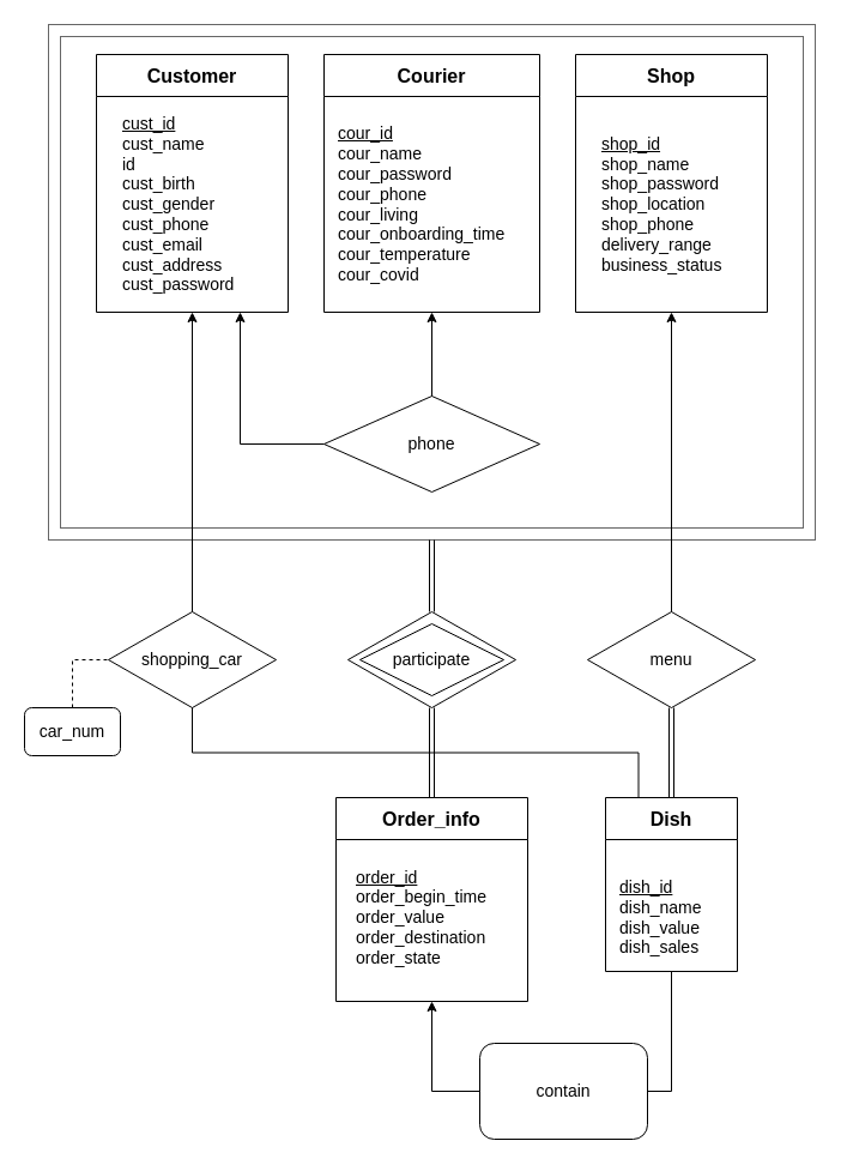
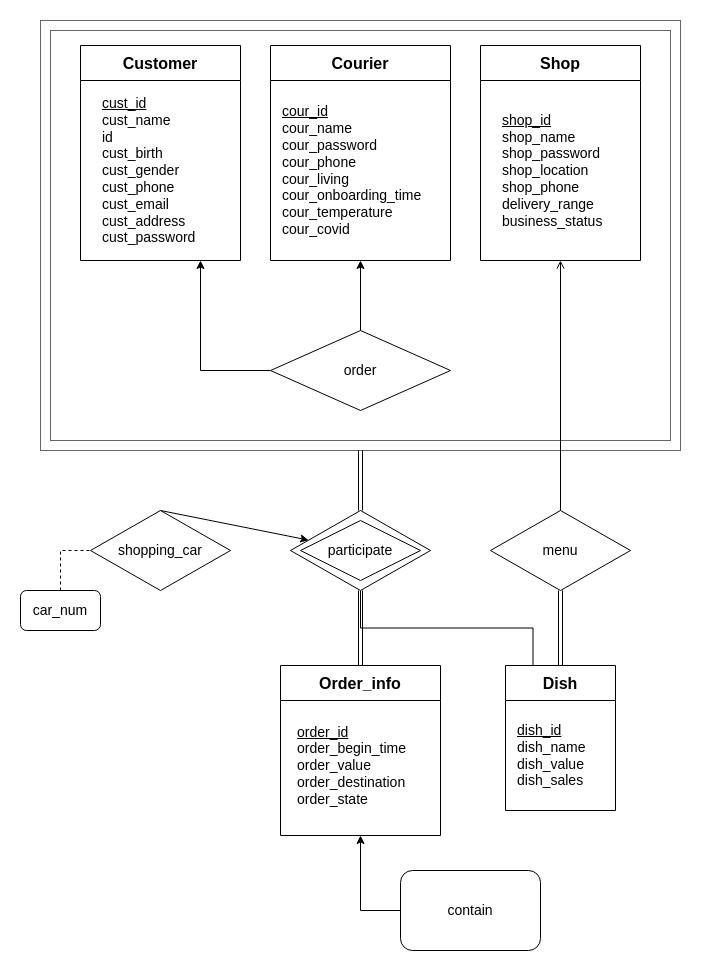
- <mxCell id="22" value="" style="endArrow=classic;html=1;rounded=0;fontSize=14;entryX=0.5;entryY=1;entryDx=0;entryDy=0;exitX=0.5;exitY=0;exitDx=0;exitDy=0;" edge="1" parent="1" source="20" target="6"><mxGeometry width="50" height="50" relative="1" as="geometry"><mxPoint x="560" y="480" as="sourcePoint" /><mxPoint x="570" y="270" as="targetPoint" /></mxGeometry></mxCell>
+ <mxCell id="22" value="" style="endArrow=open;html=1;rounded=0;fontSize=14;entryX=0.5;entryY=1;entryDx=0;entryDy=0;exitX=0.5;exitY=0;exitDx=0;exitDy=0;" edge="1" parent="1" source="20" target="6"><mxGeometry width="50" height="50" relative="1" as="geometry"><mxPoint x="560" y="480" as="sourcePoint" /><mxPoint x="570" y="270" as="targetPoint" /></mxGeometry></mxCell>
- <mxCell id="14" value="phone" style="rhombus;whiteSpace=wrap;html=1;fontSize=14;" vertex="1" parent="1"><mxGeometry x="270" y="330" width="180" height="80" as="geometry" /></mxCell>
+ <mxCell id="14" value="order" style="rhombus;whiteSpace=wrap;html=1;fontSize=14;" vertex="1" parent="1"><mxGeometry x="270" y="330" width="180" height="80" as="geometry" /></mxCell>
- <mxCell id="24" value="" style="endArrow=classic;html=1;rounded=0;fontSize=14;entryX=0.5;entryY=1;entryDx=0;entryDy=0;exitX=0.5;exitY=0;exitDx=0;exitDy=0;" edge="1" parent="1" source="23" target="4"><mxGeometry width="50" height="50" relative="1" as="geometry"><mxPoint x="129.5" y="510" as="sourcePoint" /><mxPoint x="129.5" y="260" as="targetPoint" /></mxGeometry></mxCell>
+ <mxCell id="24" value="" style="endArrow=classic;html=1;rounded=0;fontSize=14;exitX=0.5;exitY=0;exitDx=0;exitDy=0;" edge="1" parent="1" source="23" target="19"><mxGeometry width="50" height="50" relative="1" as="geometry"><mxPoint x="129.5" y="510" as="sourcePoint" /><mxPoint x="129.5" y="260" as="targetPoint" /></mxGeometry></mxCell>
- <mxCell id="25" value="" style="endArrow=none;html=1;rounded=0;fontSize=14;edgeStyle=orthogonalEdgeStyle;entryX=0.5;entryY=1;entryDx=0;entryDy=0;exitX=0.25;exitY=0;exitDx=0;exitDy=0;" edge="1" parent="1" source="12" target="23"><mxGeometry width="50" height="50" relative="1" as="geometry"><mxPoint x="130" y="680" as="sourcePoint" /><mxPoint x="180" y="630" as="targetPoint" /></mxGeometry></mxCell>
+ <mxCell id="25" value="" style="endArrow=none;html=1;rounded=0;fontSize=14;edgeStyle=orthogonalEdgeStyle;exitX=0.25;exitY=0;exitDx=0;exitDy=0;" edge="1" parent="1" source="12" target="19"><mxGeometry width="50" height="50" relative="1" as="geometry"><mxPoint x="130" y="680" as="sourcePoint" /><mxPoint x="180" y="630" as="targetPoint" /></mxGeometry></mxCell>
- <mxCell id="13" value="&lt;u&gt;dish_id&lt;/u&gt;&lt;br&gt;dish_name&lt;br&gt;dish_value&lt;br&gt;dish_sales" style="text;html=1;align=left;verticalAlign=middle;resizable=0;points=[];autosize=1;strokeColor=none;fillColor=none;fontSize=14;" vertex="1" parent="12"><mxGeometry x="10" y="60" width="90" height="80" as="geometry" /></mxCell>
+ <mxCell id="13" value="&lt;u&gt;dish_id&lt;/u&gt;&lt;br&gt;dish_name&lt;br&gt;dish_value&lt;br&gt;dish_sales" style="text;html=1;align=left;verticalAlign=middle;resizable=0;points=[];autosize=1;strokeColor=none;fillColor=none;fontSize=14;" vertex="1" parent="12"><mxGeometry x="10" y="50" width="90" height="80" as="geometry" /></mxCell>
- <mxCell id="30" value="" style="endArrow=none;html=1;rounded=0;fontSize=14;exitX=1;exitY=0.5;exitDx=0;exitDy=0;entryX=0.5;entryY=1;entryDx=0;entryDy=0;edgeStyle=orthogonalEdgeStyle;" edge="1" parent="1" source="29" target="12"><mxGeometry width="50" height="50" relative="1" as="geometry"><mxPoint x="600" y="910" as="sourcePoint" /><mxPoint x="650" y="860" as="targetPoint" /></mxGeometry></mxCell>
